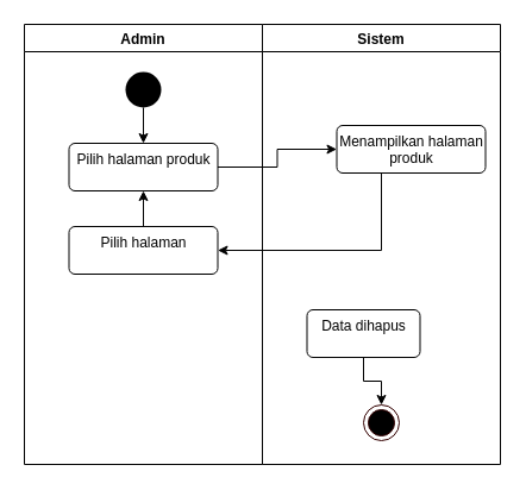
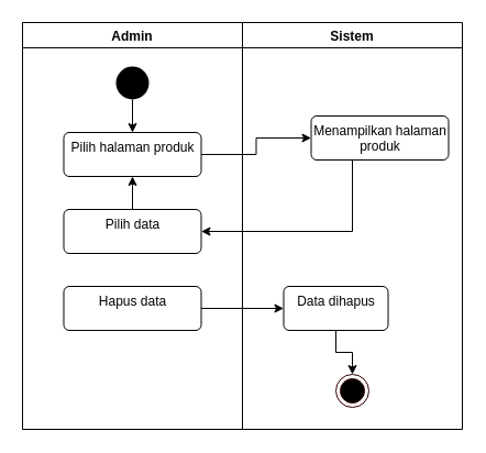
- <mxCell id="7" value="Pilih halaman" style="html=1;align=center;verticalAlign=top;rounded=1;absoluteArcSize=1;arcSize=10;dashed=0;" vertex="1" parent="2"><mxGeometry x="37.5" y="170" width="125" height="40" as="geometry" /></mxCell>
+ <mxCell id="7" value="Pilih data" style="html=1;align=center;verticalAlign=top;rounded=1;absoluteArcSize=1;arcSize=10;dashed=0;" vertex="1" parent="2"><mxGeometry x="37.5" y="170" width="125" height="40" as="geometry" /></mxCell>
+ <mxCell id="8" value="Hapus data" style="html=1;align=center;verticalAlign=top;rounded=1;absoluteArcSize=1;arcSize=10;dashed=0;" vertex="1" parent="2"><mxGeometry x="37.5" y="240" width="125" height="40" as="geometry" /></mxCell>
+ <mxCell id="16" style="edgeStyle=orthogonalEdgeStyle;rounded=0;orthogonalLoop=1;jettySize=auto;html=1;" edge="1" parent="1" source="8" target="12"><mxGeometry relative="1" as="geometry" /></mxCell>
